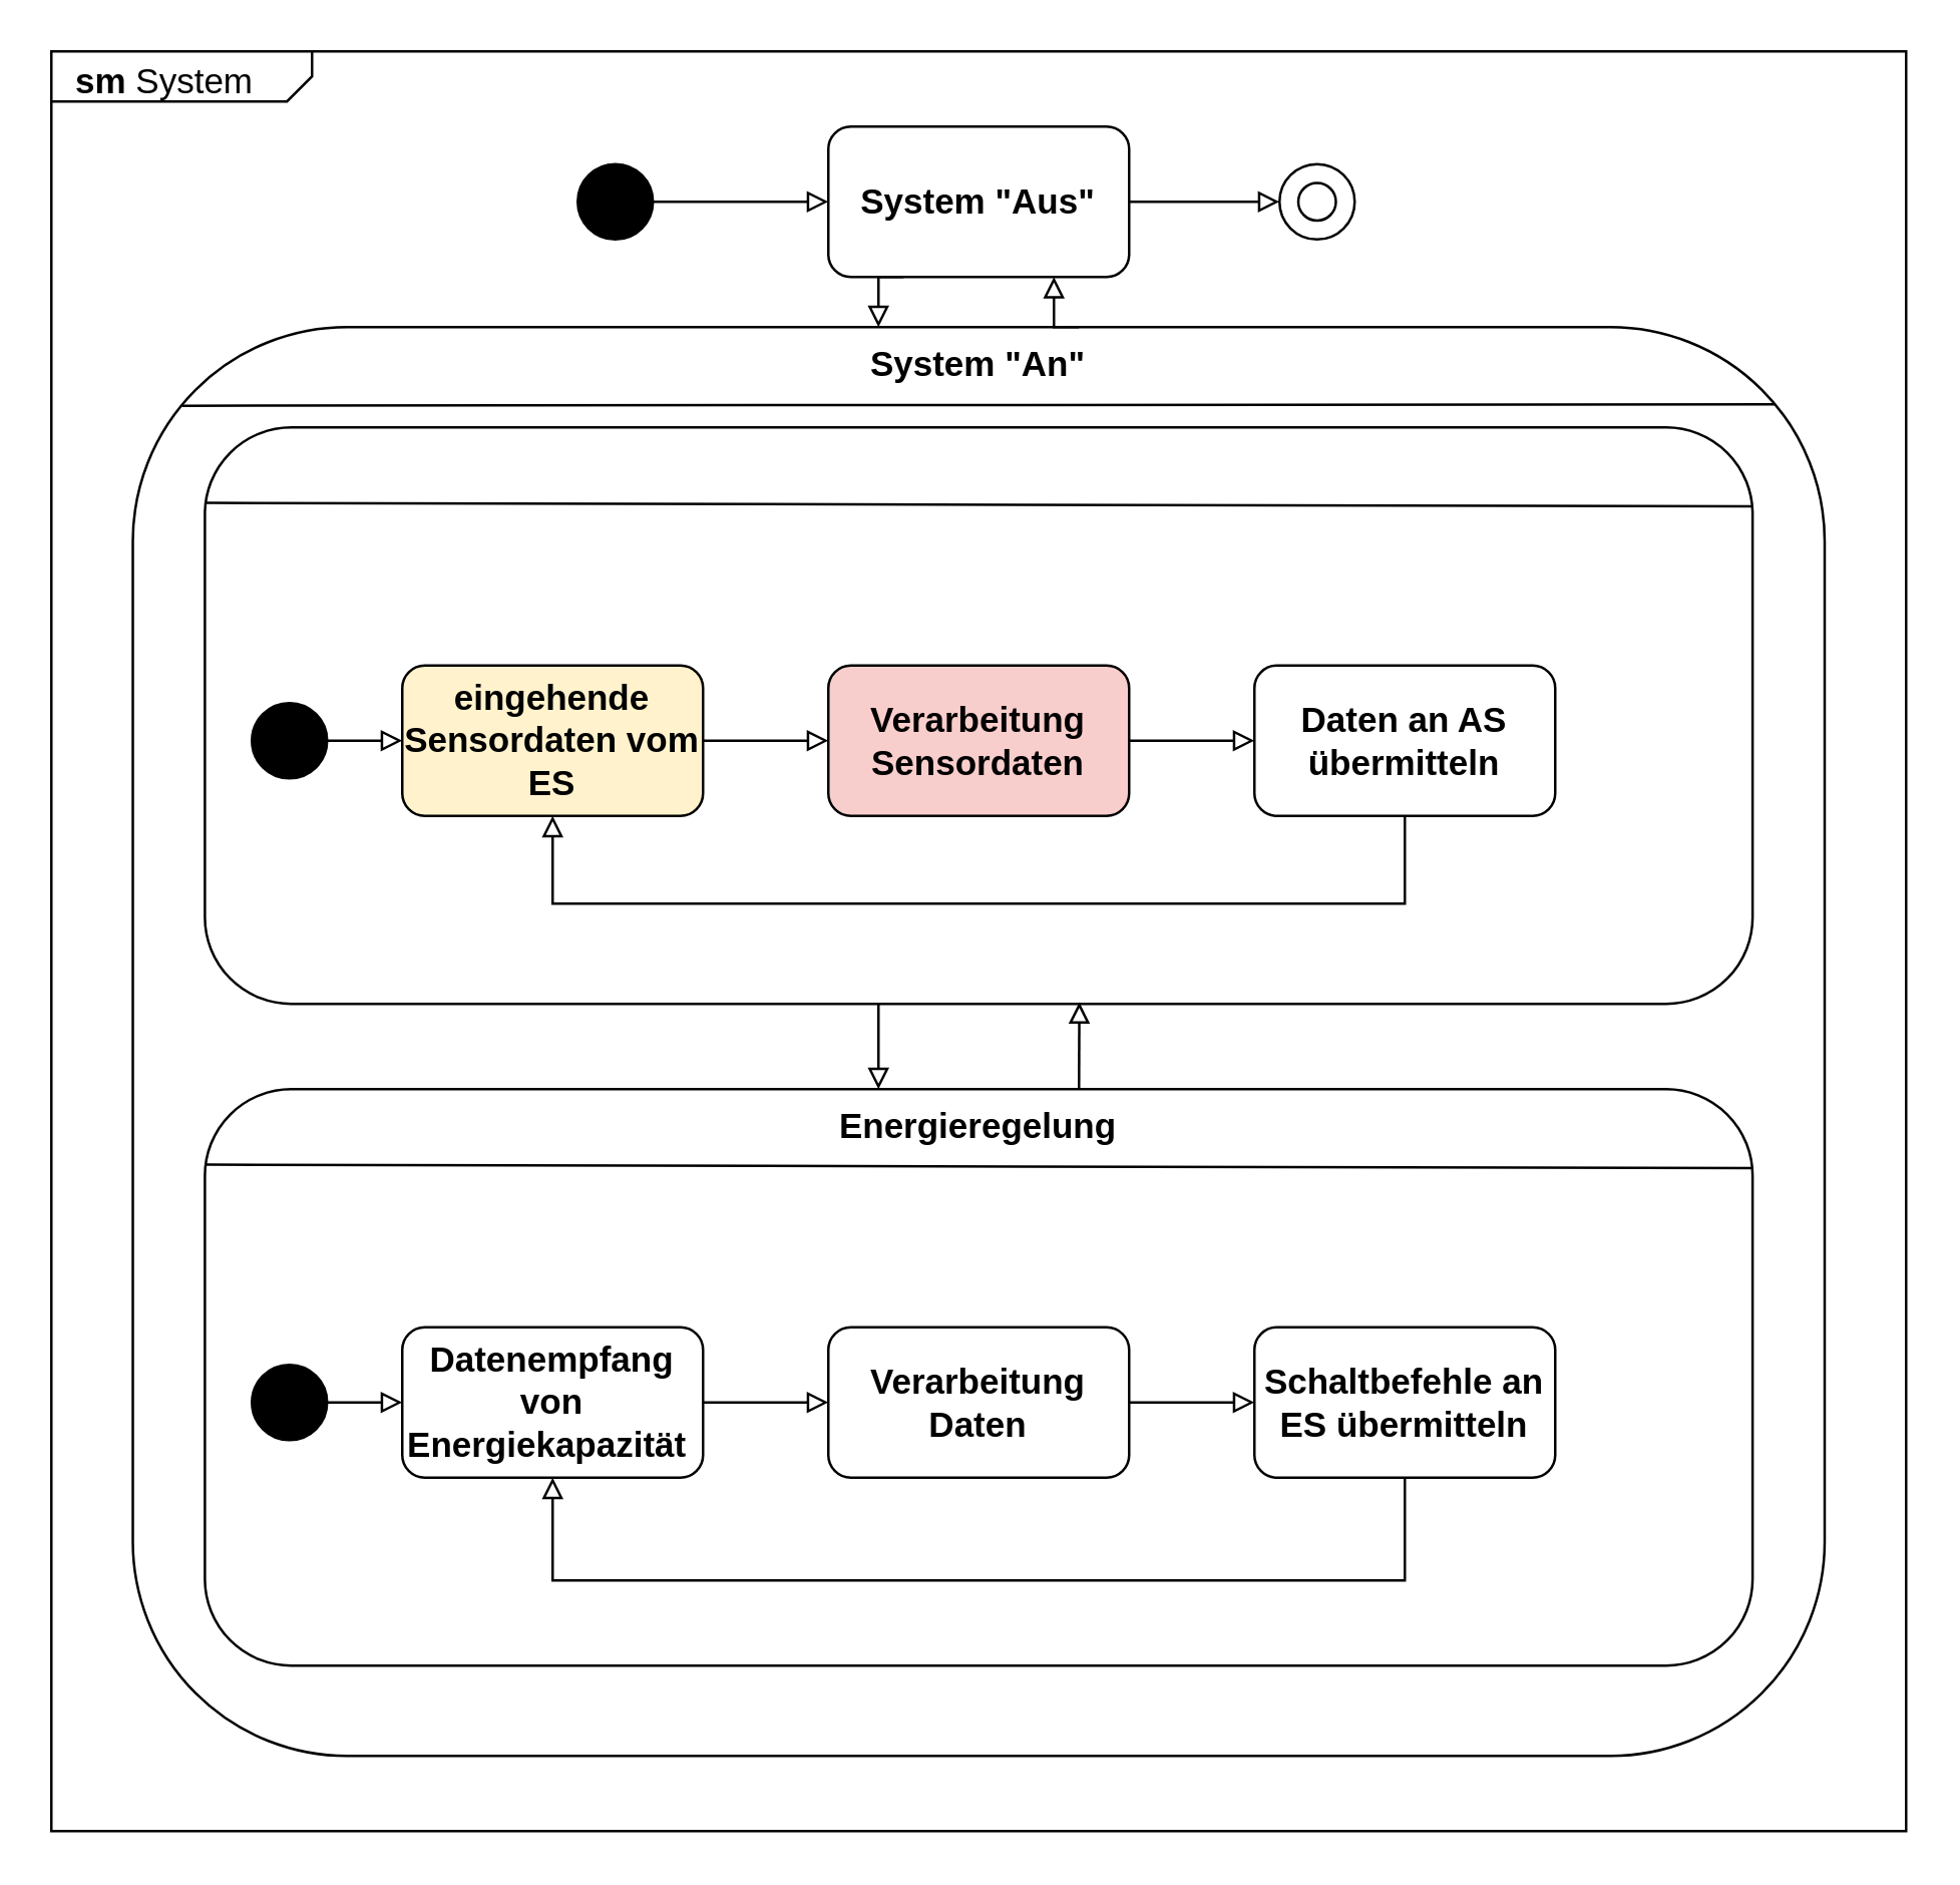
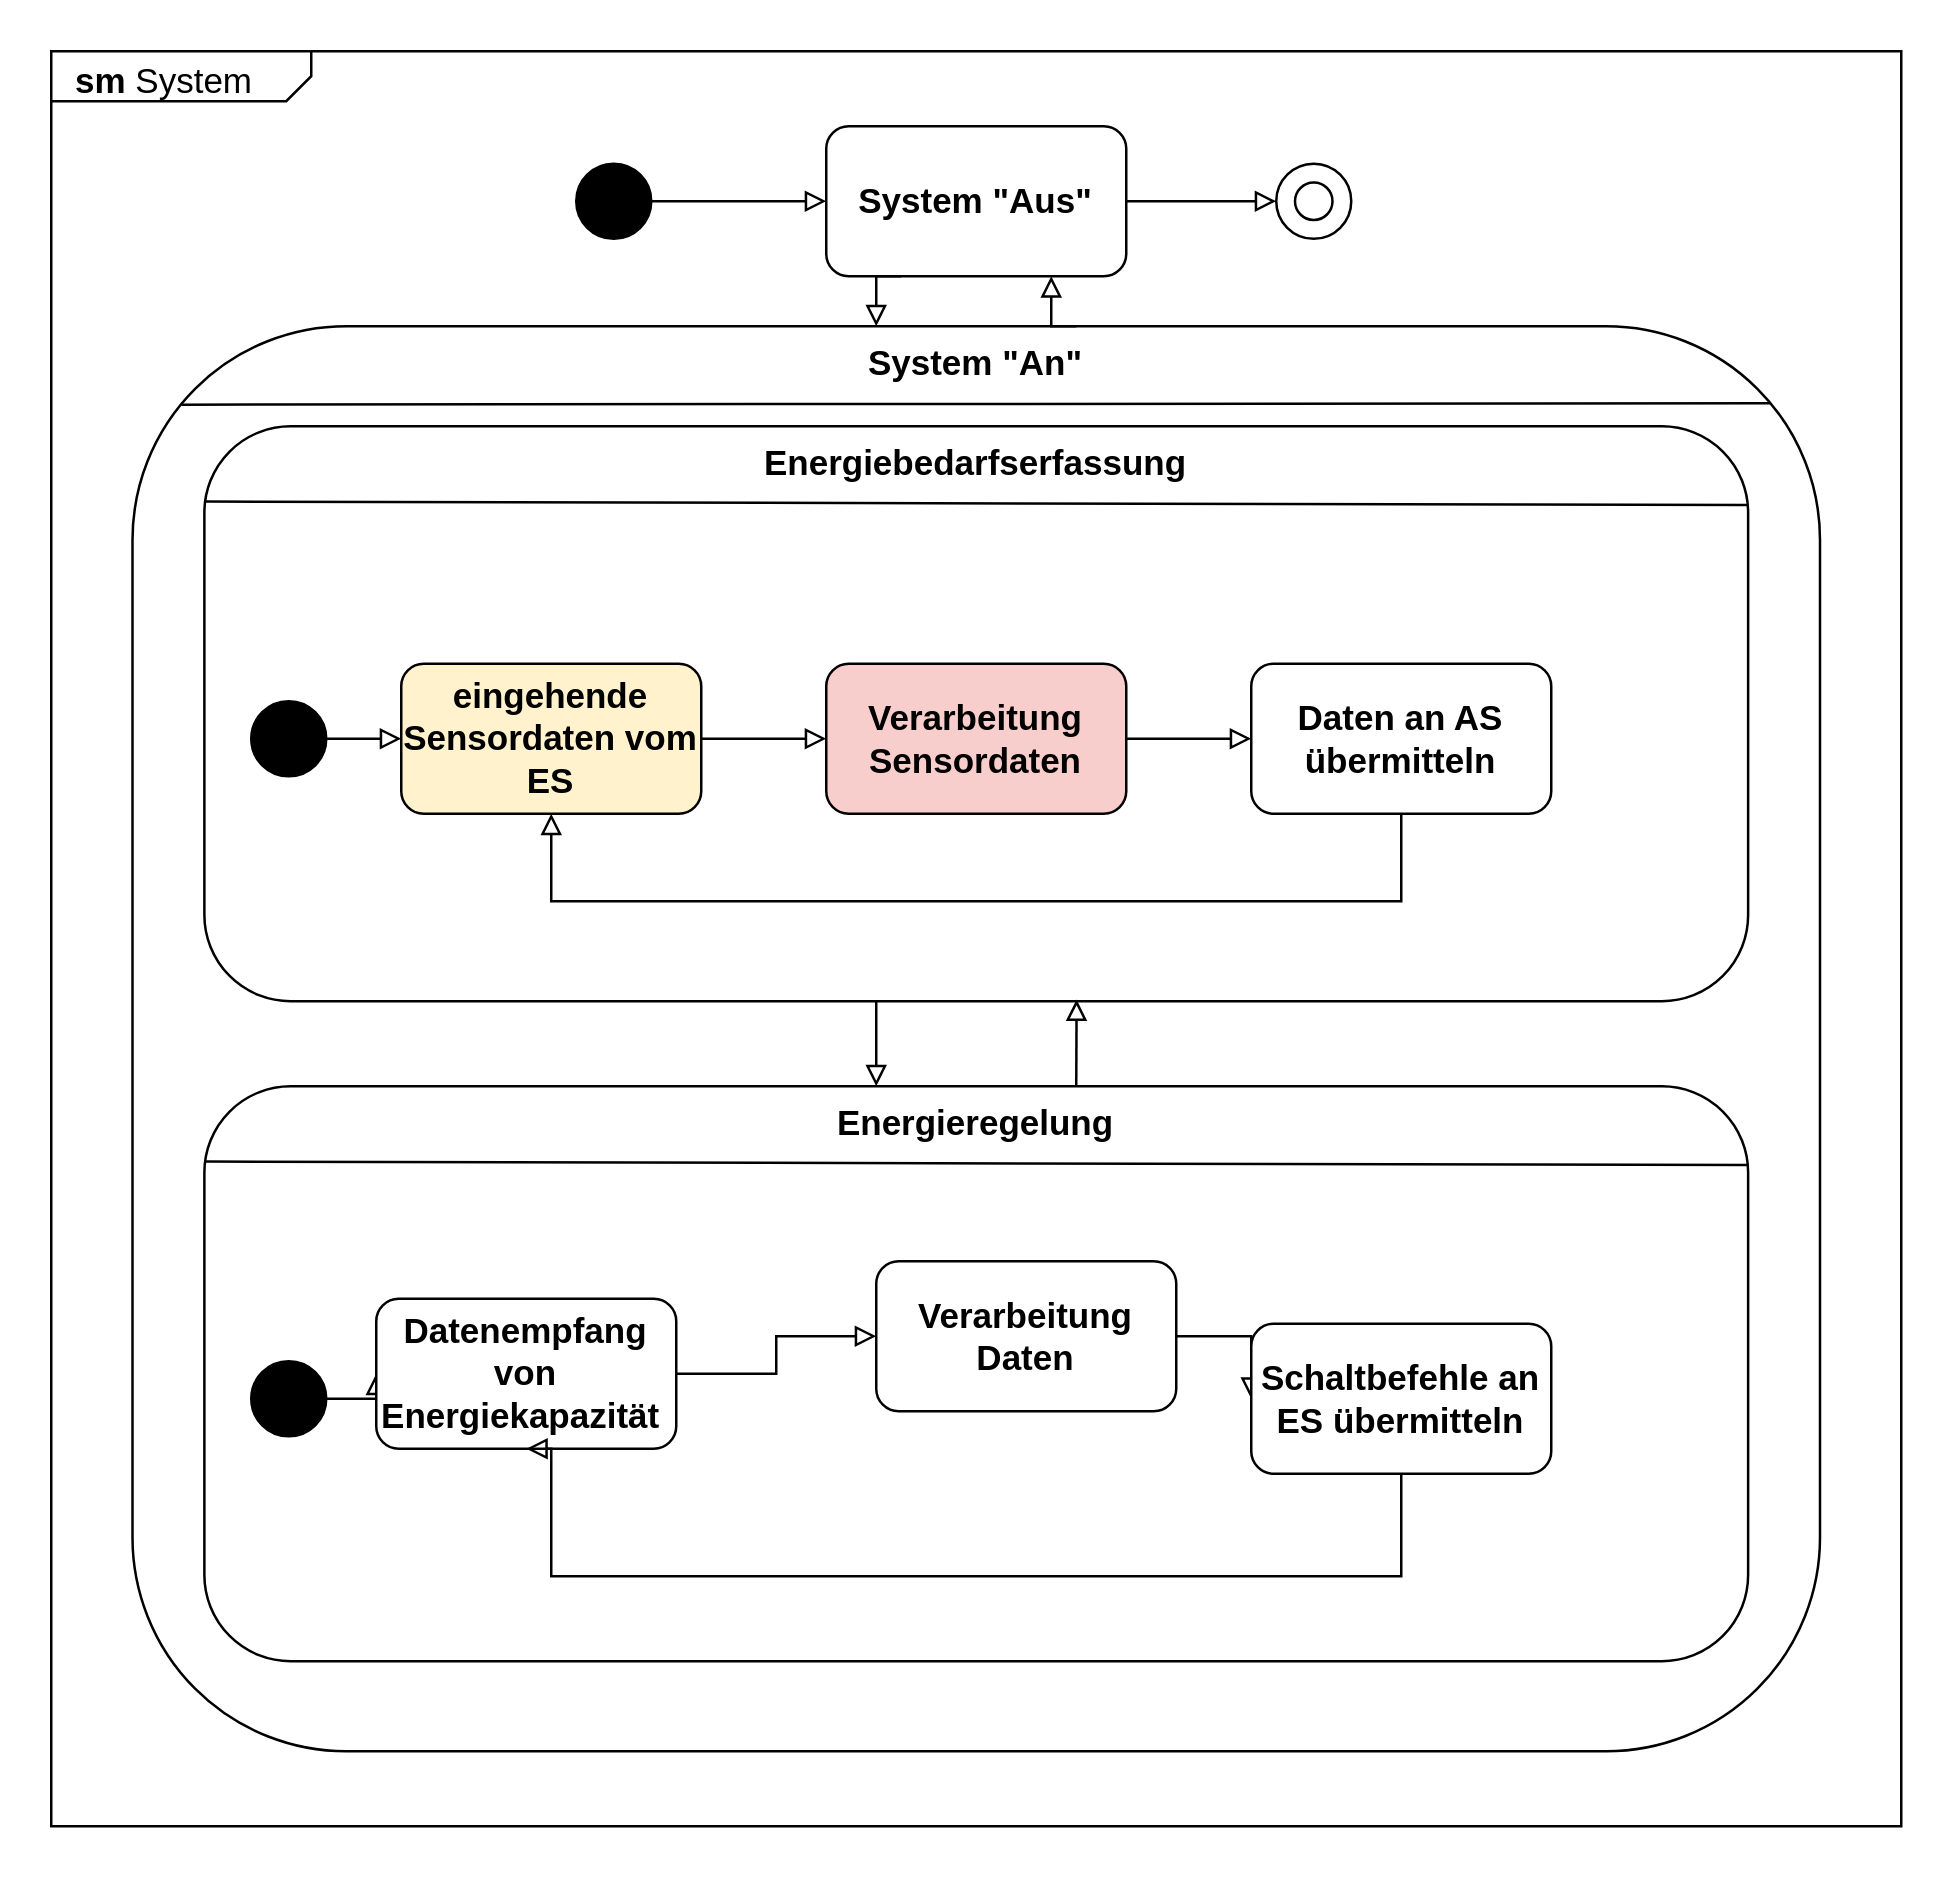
+ <mxCell id="16" value="&lt;font style=&quot;font-size: 14px;&quot;&gt;&lt;b&gt;Energiebedarfserfassung&lt;/b&gt;&lt;/font&gt;" style="rounded=0;whiteSpace=wrap;html=1;fillColor=none;strokeColor=none;" vertex="1" parent="1"><mxGeometry x="310" y="170" width="160" height="30" as="geometry" /></mxCell>
- <mxCell id="33" value="Datenempfang von Energiekapazität&amp;nbsp;" style="rounded=1;whiteSpace=wrap;html=1;fontStyle=1;fontSize=14;" vertex="1" parent="1"><mxGeometry x="160" y="529" width="120" height="60" as="geometry" /></mxCell>
+ <mxCell id="33" value="Datenempfang von Energiekapazität&amp;nbsp;" style="rounded=1;whiteSpace=wrap;html=1;fontStyle=1;fontSize=14;" vertex="1" parent="1"><mxGeometry x="150" y="519" width="120" height="60" as="geometry" /></mxCell>
- <mxCell id="35" value="Verarbeitung Daten" style="rounded=1;whiteSpace=wrap;html=1;fontStyle=1;fontSize=14;" vertex="1" parent="1"><mxGeometry x="330" y="529" width="120" height="60" as="geometry" /></mxCell>
+ <mxCell id="35" value="Verarbeitung Daten" style="rounded=1;whiteSpace=wrap;html=1;fontStyle=1;fontSize=14;" vertex="1" parent="1"><mxGeometry x="350" y="504" width="120" height="60" as="geometry" /></mxCell>
